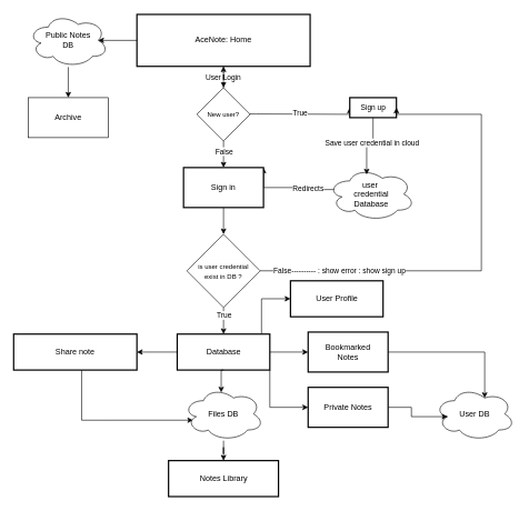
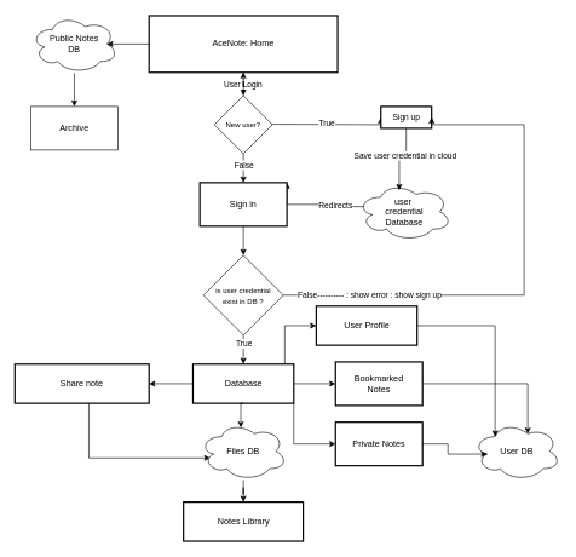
+ <mxCell id="35" style="edgeStyle=orthogonalEdgeStyle;rounded=0;orthogonalLoop=1;jettySize=auto;html=1;entryX=0.25;entryY=0.25;entryDx=0;entryDy=0;entryPerimeter=0;" parent="1" source="32" target="34" edge="1"><mxGeometry relative="1" as="geometry" /></mxCell>
